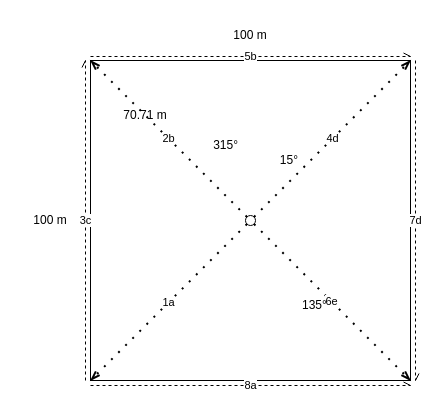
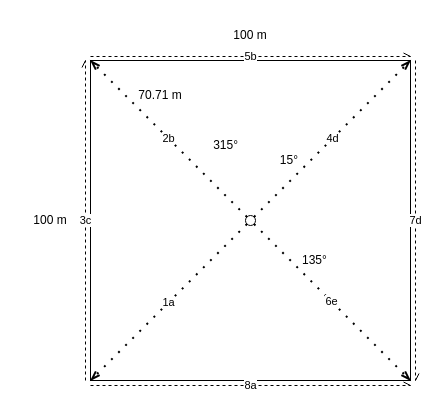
- <mxCell id="17" value="70.71 m" style="text;html=1;strokeColor=none;fillColor=none;align=center;verticalAlign=middle;whiteSpace=wrap;rounded=0;" vertex="1" parent="1"><mxGeometry x="115" y="100" width="60" height="30" as="geometry" /></mxCell>
+ <mxCell id="17" value="70.71 m" style="text;html=1;strokeColor=none;fillColor=none;align=center;verticalAlign=middle;whiteSpace=wrap;rounded=0;" vertex="1" parent="1"><mxGeometry x="130" y="80" width="60" height="30" as="geometry" /></mxCell>
- <mxCell id="14" value="135°" style="text;html=1;strokeColor=none;fillColor=none;align=left;verticalAlign=middle;whiteSpace=wrap;rounded=0;" vertex="1" parent="1"><mxGeometry x="300" y="295" width="30" height="20" as="geometry" /></mxCell>
+ <mxCell id="14" value="135°" style="text;html=1;strokeColor=none;fillColor=none;align=left;verticalAlign=middle;whiteSpace=wrap;rounded=0;" vertex="1" parent="1"><mxGeometry x="300" y="250" width="30" height="20" as="geometry" /></mxCell>
